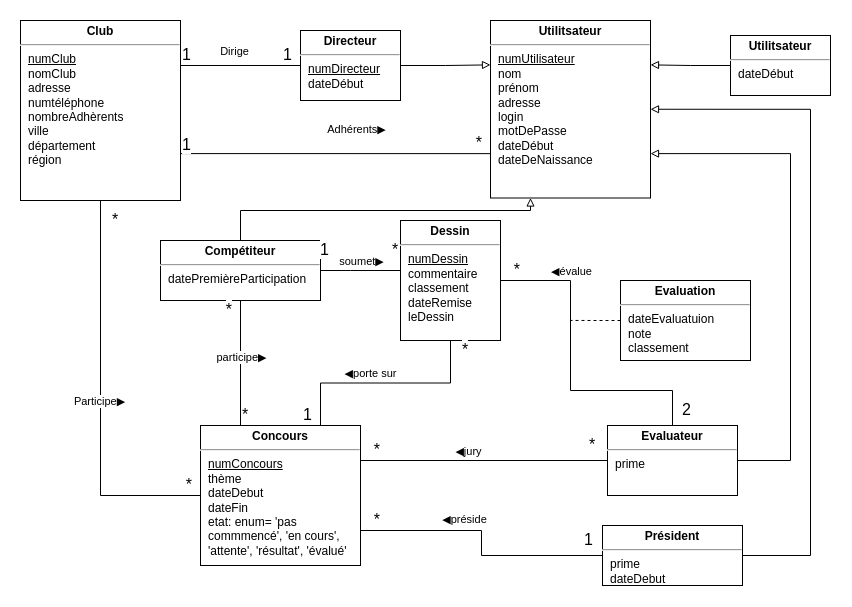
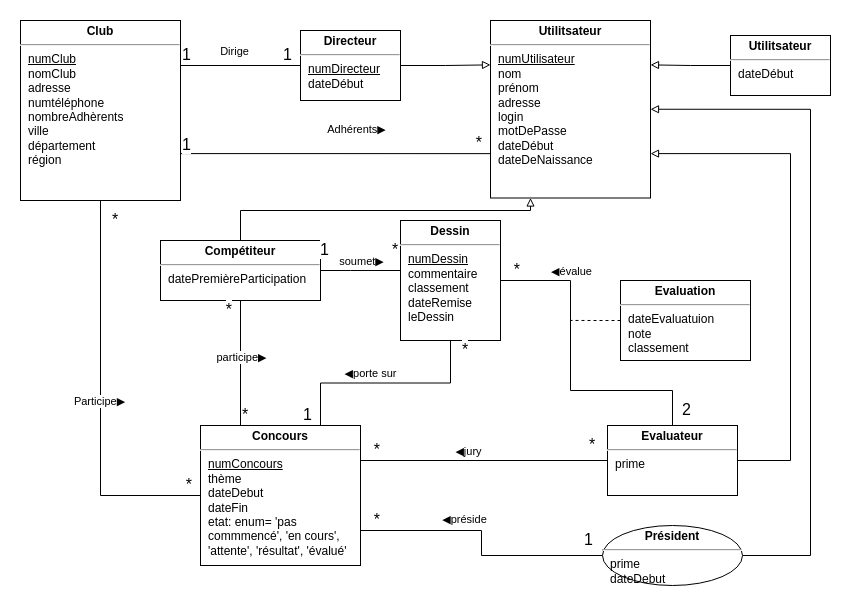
- <mxCell id="6" value="&lt;p style=&quot;margin: 4px 0px 0px; text-align: center;&quot;&gt;&lt;b&gt;Président&lt;/b&gt;&lt;/p&gt;&lt;hr&gt;&lt;p style=&quot;margin:0px;margin-left:8px;&quot;&gt;prime&lt;/p&gt;&lt;p style=&quot;margin:0px;margin-left:8px;&quot;&gt;dateDebut&lt;/p&gt;" style="verticalAlign=top;align=left;overflow=fill;fontSize=12;fontFamily=Helvetica;html=1;whiteSpace=wrap;" parent="1" vertex="1"><mxGeometry x="602" y="525" width="140" height="60" as="geometry" /></mxCell>
+ <mxCell id="6" value="&lt;p style=&quot;margin: 4px 0px 0px; text-align: center;&quot;&gt;&lt;b&gt;Président&lt;/b&gt;&lt;/p&gt;&lt;hr&gt;&lt;p style=&quot;margin:0px;margin-left:8px;&quot;&gt;prime&lt;/p&gt;&lt;p style=&quot;margin:0px;margin-left:8px;&quot;&gt;dateDebut&lt;/p&gt;" style="ellipse;verticalAlign=top;align=left;overflow=fill;fontSize=12;fontFamily=Helvetica;html=1;whiteSpace=wrap;" parent="1" vertex="1"><mxGeometry x="602" y="525" width="140" height="60" as="geometry" /></mxCell>
